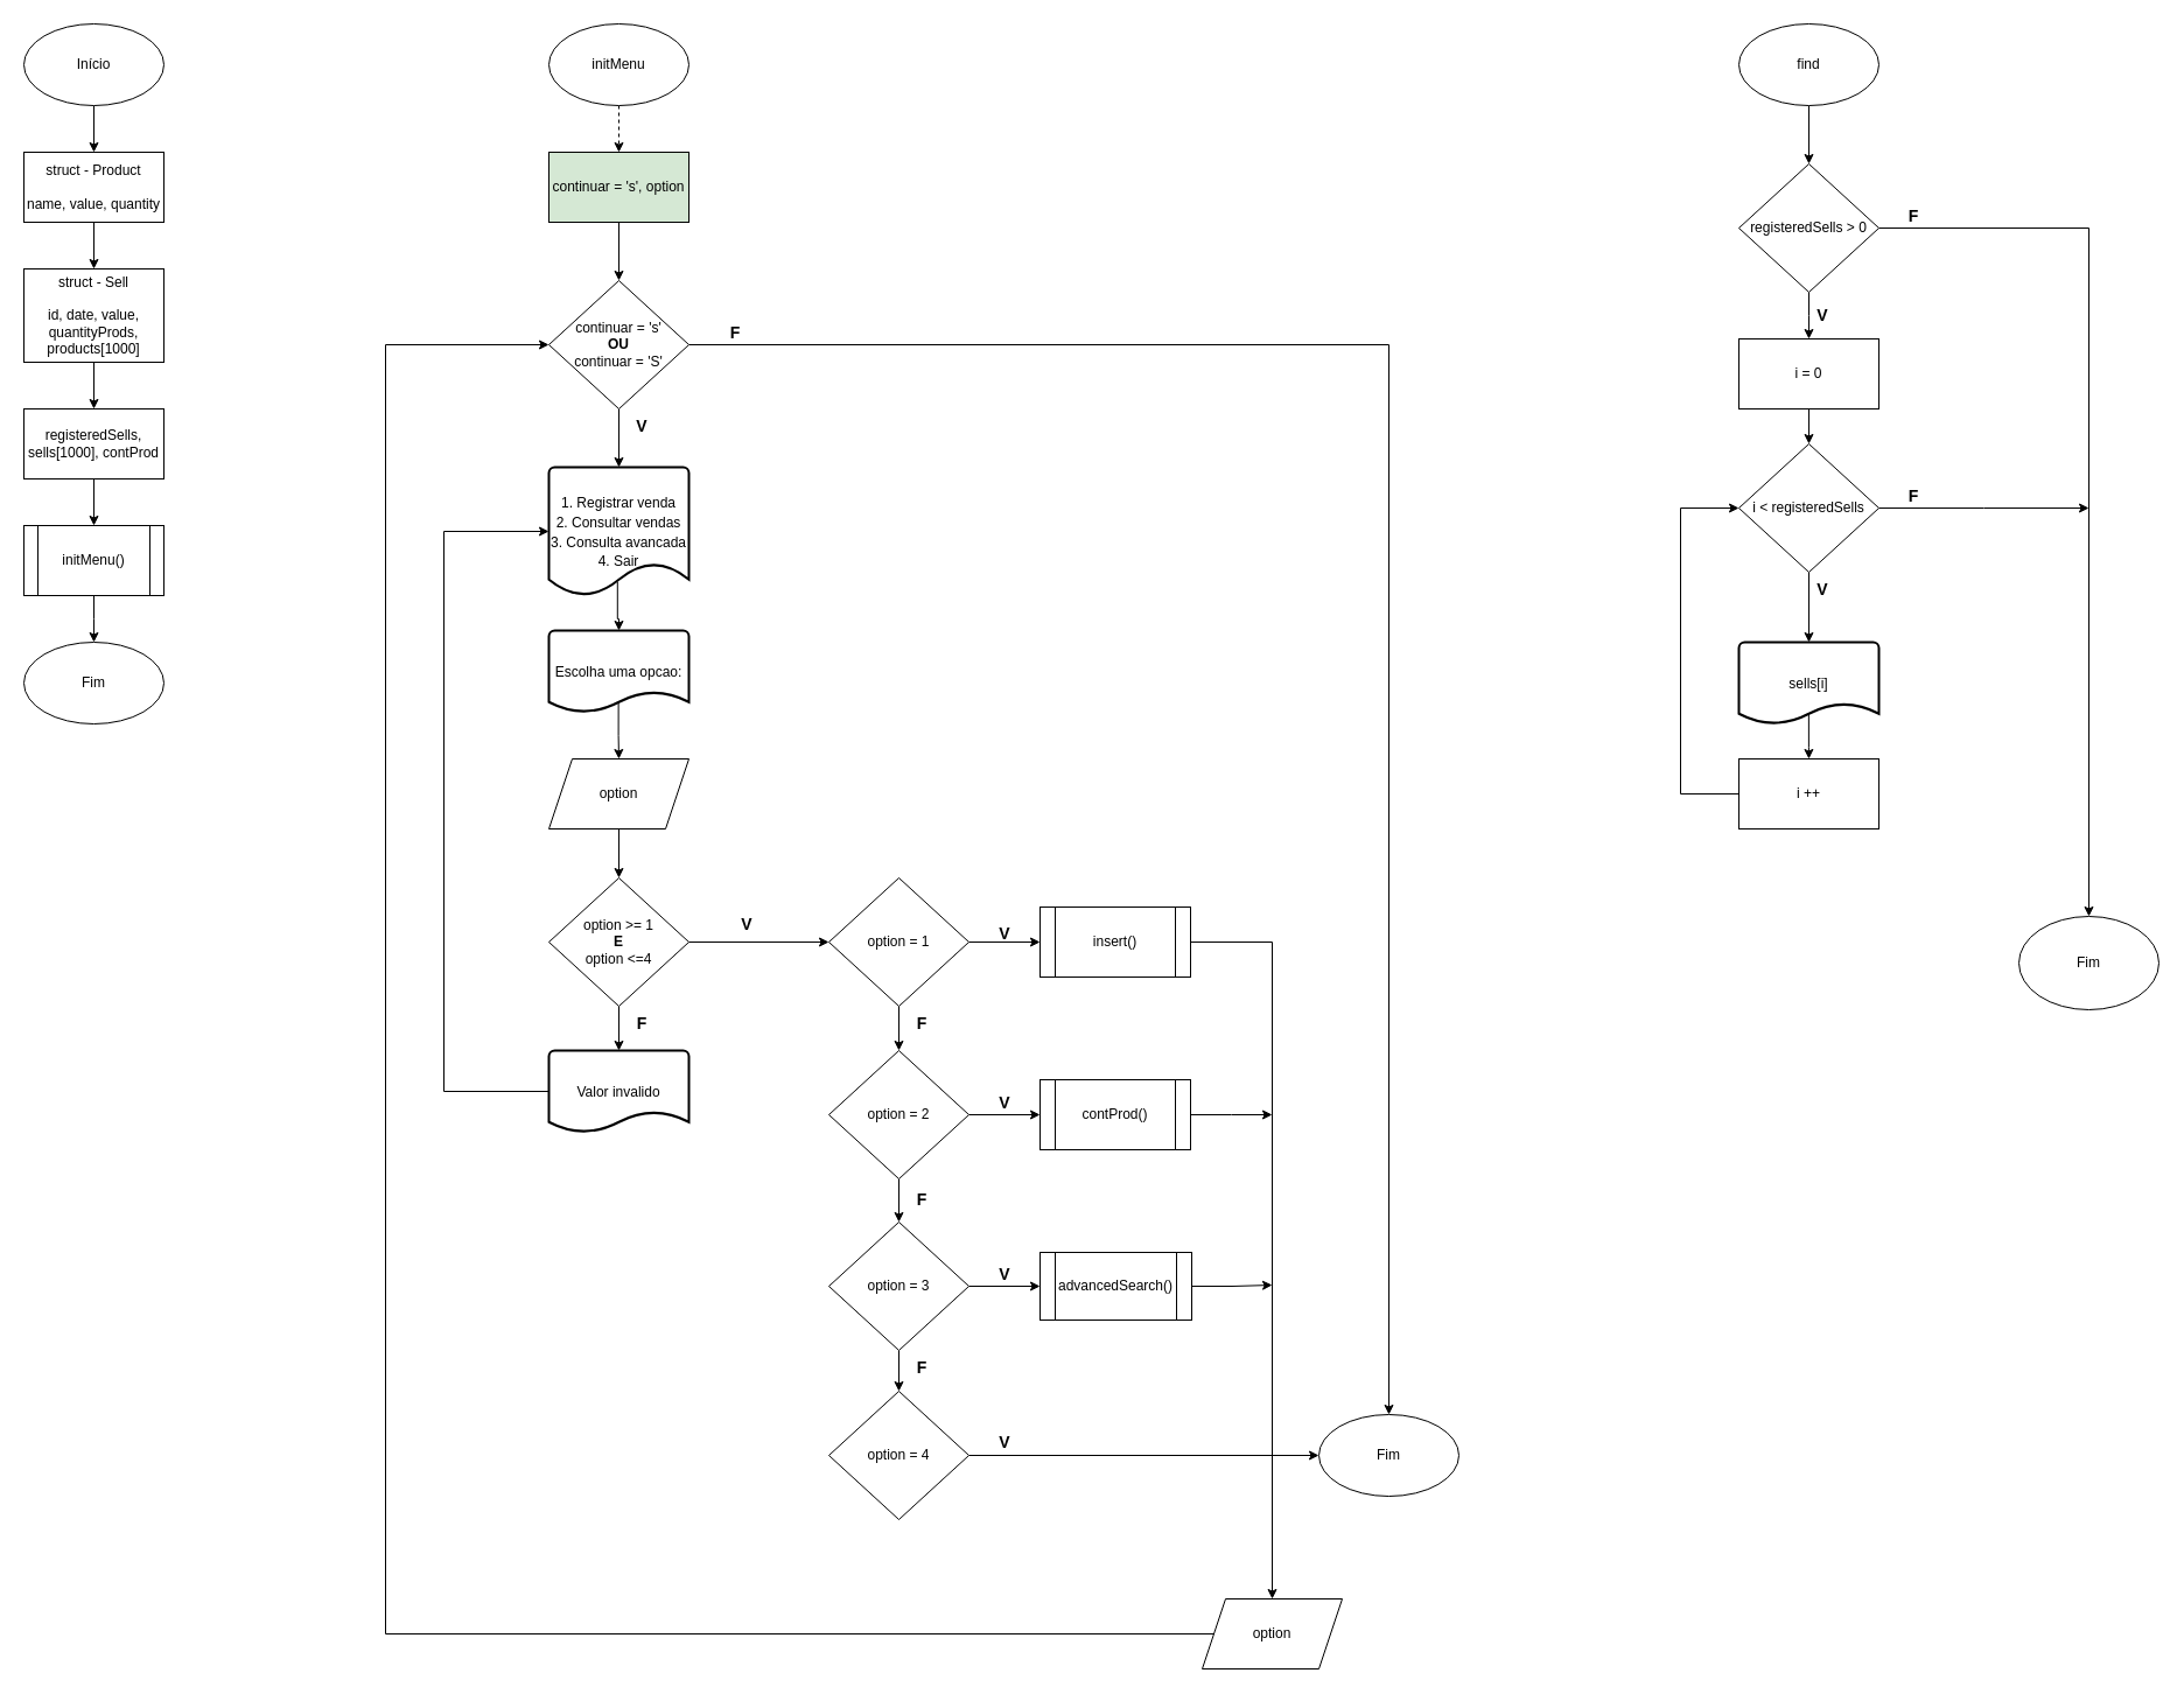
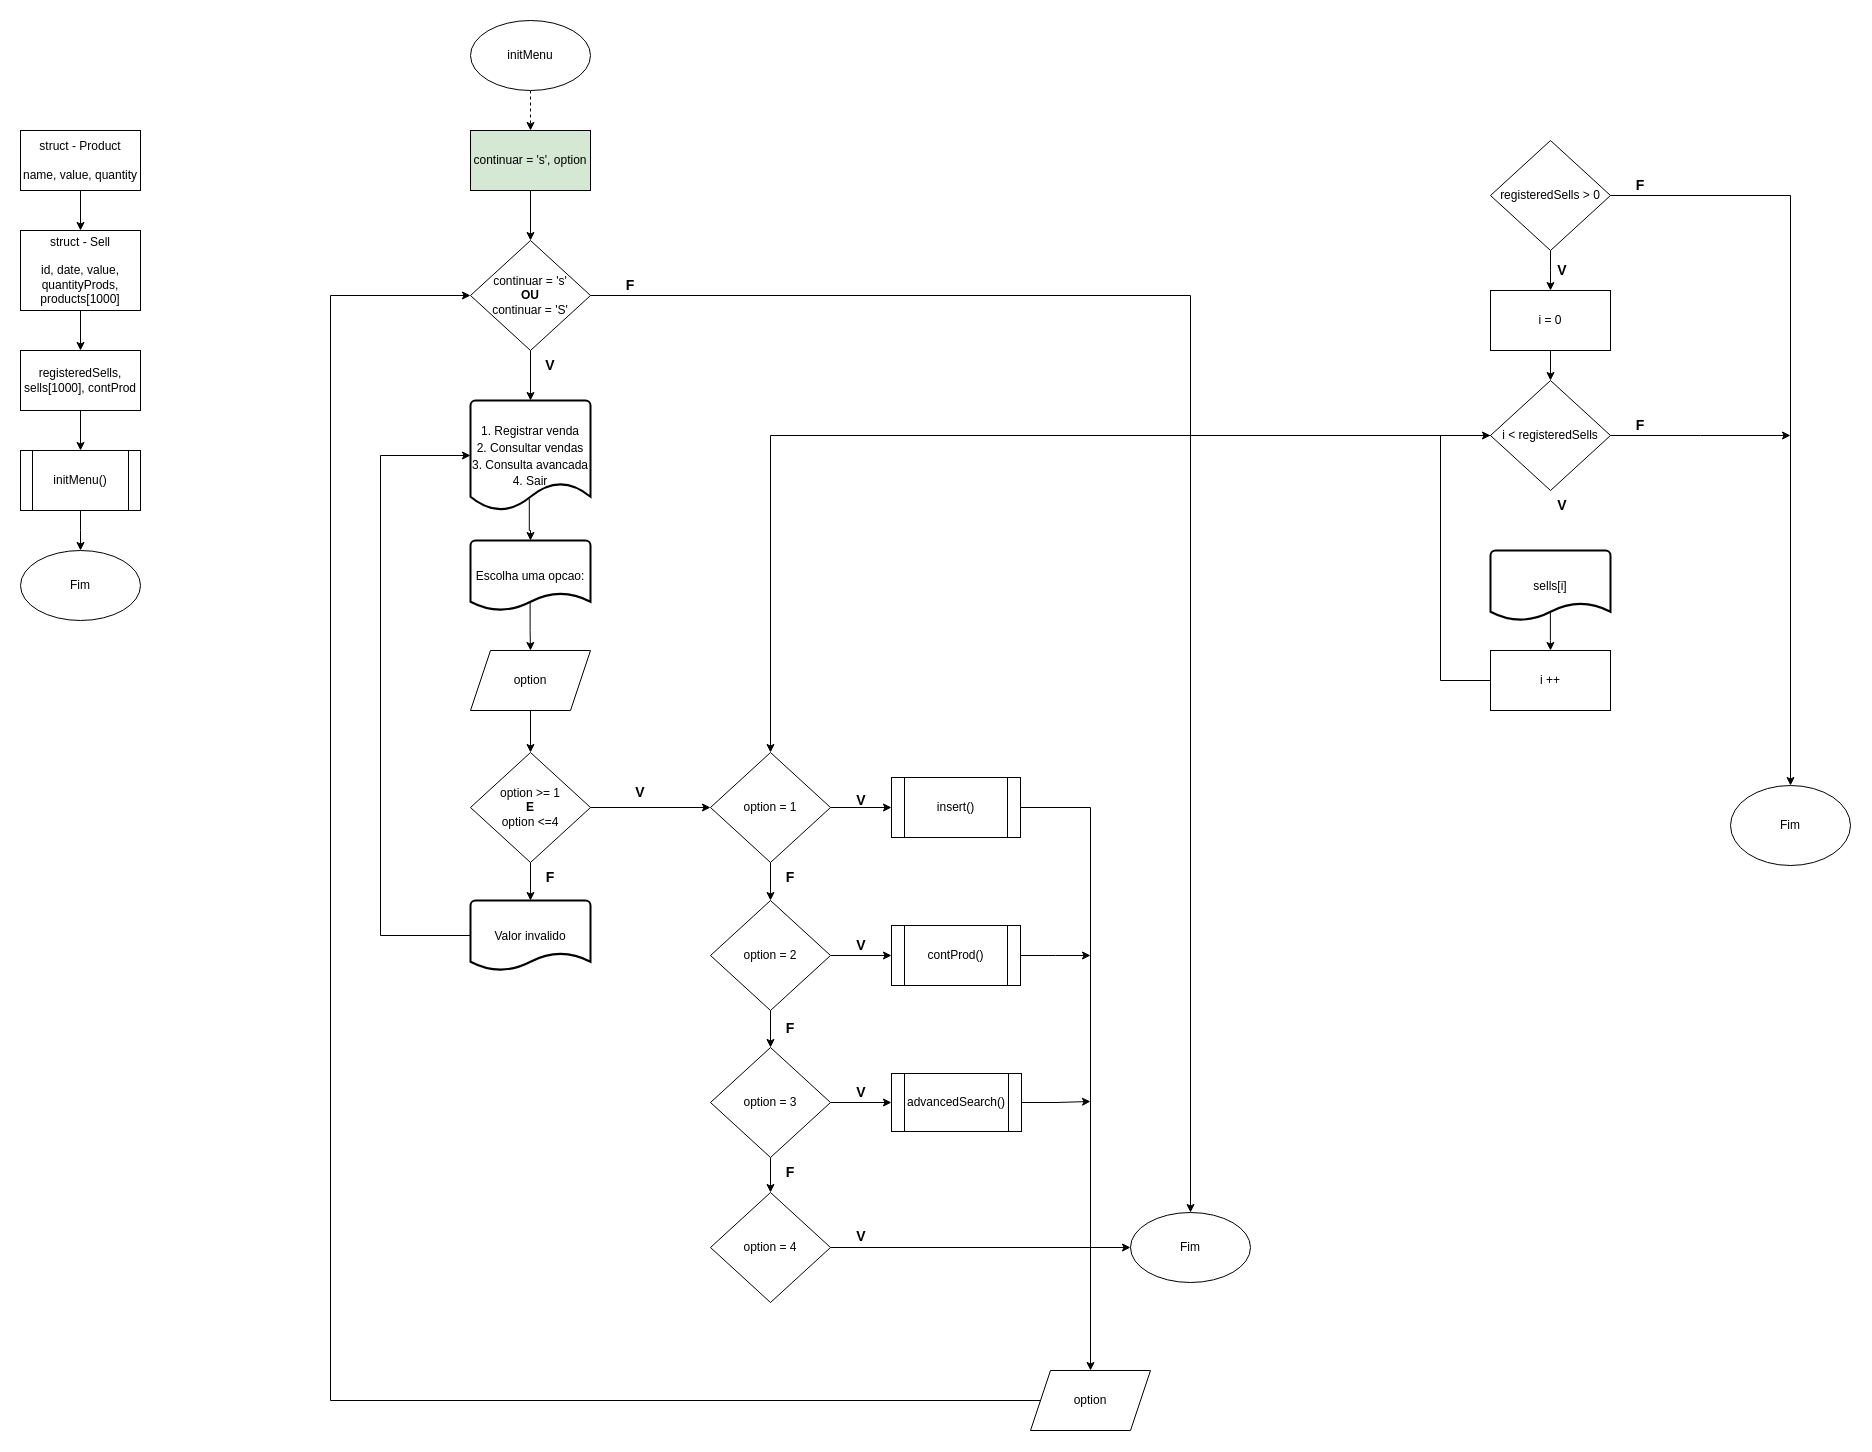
- <mxCell id="3" value="Início" style="ellipse;whiteSpace=wrap;html=1;" parent="1" vertex="1"><mxGeometry x="20" y="20" width="120" height="70" as="geometry" /></mxCell>
- <mxCell id="63" value="find" style="ellipse;whiteSpace=wrap;html=1;" parent="1" vertex="1"><mxGeometry x="1490" y="20" width="120" height="70" as="geometry" /></mxCell>
- <mxCell id="2" value="" style="edgeStyle=orthogonalEdgeStyle;rounded=0;orthogonalLoop=1;jettySize=auto;html=1;" parent="1" source="3" target="5" edge="1"><mxGeometry relative="1" as="geometry" /></mxCell>
- <mxCell id="62" style="edgeStyle=orthogonalEdgeStyle;rounded=0;orthogonalLoop=1;jettySize=auto;html=1;fontSize=12;" parent="1" source="63" target="66" edge="1"><mxGeometry relative="1" as="geometry" /></mxCell>
- <mxCell id="73" style="edgeStyle=orthogonalEdgeStyle;rounded=0;orthogonalLoop=1;jettySize=auto;html=1;fontSize=12;" parent="1" source="74" target="80" edge="1"><mxGeometry relative="1" as="geometry" /></mxCell>
+ <mxCell id="73" style="edgeStyle=orthogonalEdgeStyle;rounded=0;orthogonalLoop=1;jettySize=auto;html=1;fontSize=12;" parent="1" source="74" target="35" edge="1"><mxGeometry relative="1" as="geometry" /></mxCell>
